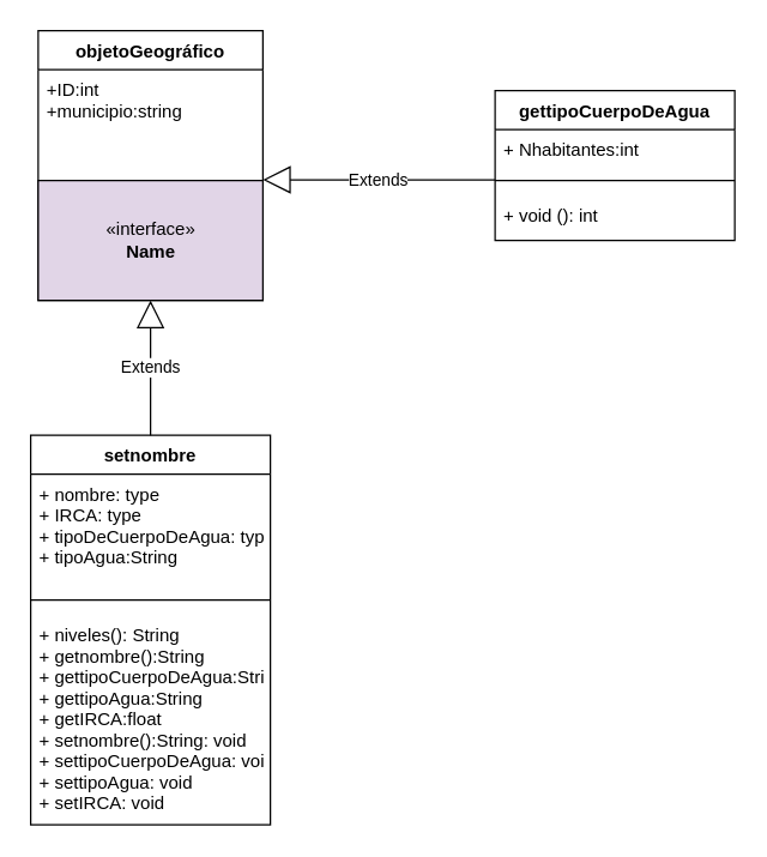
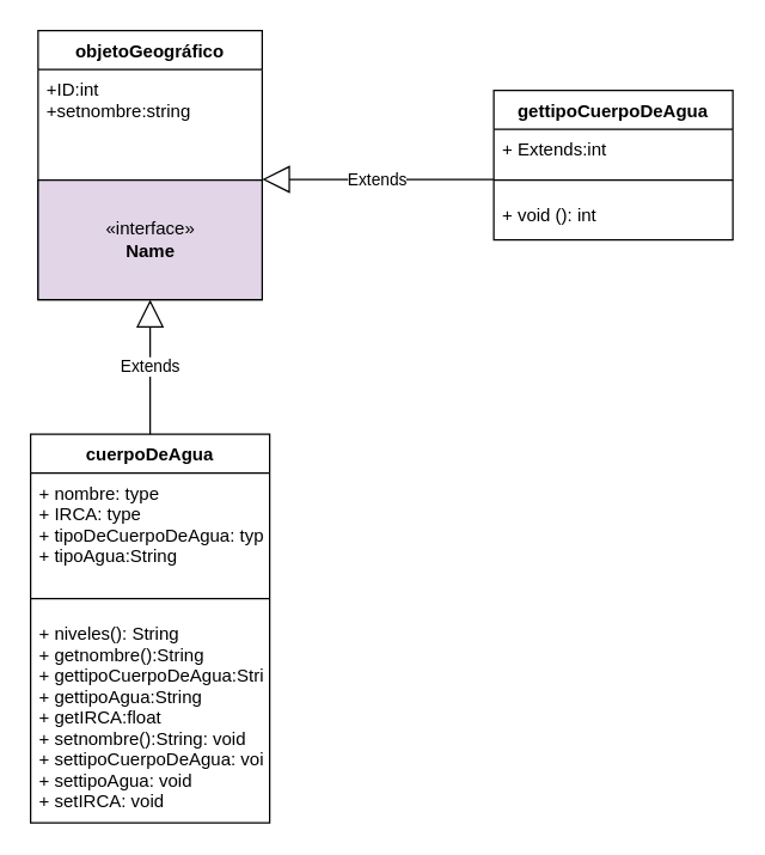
- <mxCell id="3" value="+ID:int&#10;+municipio:string&#10;" style="text;strokeColor=none;fillColor=none;align=left;verticalAlign=top;spacingLeft=4;spacingRight=4;overflow=hidden;rotatable=0;points=[[0,0.5],[1,0.5]];portConstraint=eastwest;" vertex="1" parent="2"><mxGeometry y="26" width="150" height="74" as="geometry" /></mxCell>
+ <mxCell id="3" value="+ID:int&#10;+setnombre:string&#10;" style="text;strokeColor=none;fillColor=none;align=left;verticalAlign=top;spacingLeft=4;spacingRight=4;overflow=hidden;rotatable=0;points=[[0,0.5],[1,0.5]];portConstraint=eastwest;" vertex="1" parent="2"><mxGeometry y="26" width="150" height="74" as="geometry" /></mxCell>
- <mxCell id="11" value="+ Nhabitantes:int" style="text;strokeColor=none;fillColor=none;align=left;verticalAlign=top;spacingLeft=4;spacingRight=4;overflow=hidden;rotatable=0;points=[[0,0.5],[1,0.5]];portConstraint=eastwest;" vertex="1" parent="10"><mxGeometry y="26" width="160" height="24" as="geometry" /></mxCell>
+ <mxCell id="11" value="+ Extends:int" style="text;strokeColor=none;fillColor=none;align=left;verticalAlign=top;spacingLeft=4;spacingRight=4;overflow=hidden;rotatable=0;points=[[0,0.5],[1,0.5]];portConstraint=eastwest;" vertex="1" parent="10"><mxGeometry y="26" width="160" height="24" as="geometry" /></mxCell>
- <mxCell id="5" value="setnombre" style="swimlane;fontStyle=1;align=center;verticalAlign=top;childLayout=stackLayout;horizontal=1;startSize=26;horizontalStack=0;resizeParent=1;resizeParentMax=0;resizeLast=0;collapsible=1;marginBottom=0;" vertex="1" parent="1"><mxGeometry x="20" y="290" width="160" height="260" as="geometry" /></mxCell>
+ <mxCell id="5" value="cuerpoDeAgua" style="swimlane;fontStyle=1;align=center;verticalAlign=top;childLayout=stackLayout;horizontal=1;startSize=26;horizontalStack=0;resizeParent=1;resizeParentMax=0;resizeLast=0;collapsible=1;marginBottom=0;" vertex="1" parent="1"><mxGeometry x="20" y="290" width="160" height="260" as="geometry" /></mxCell>
